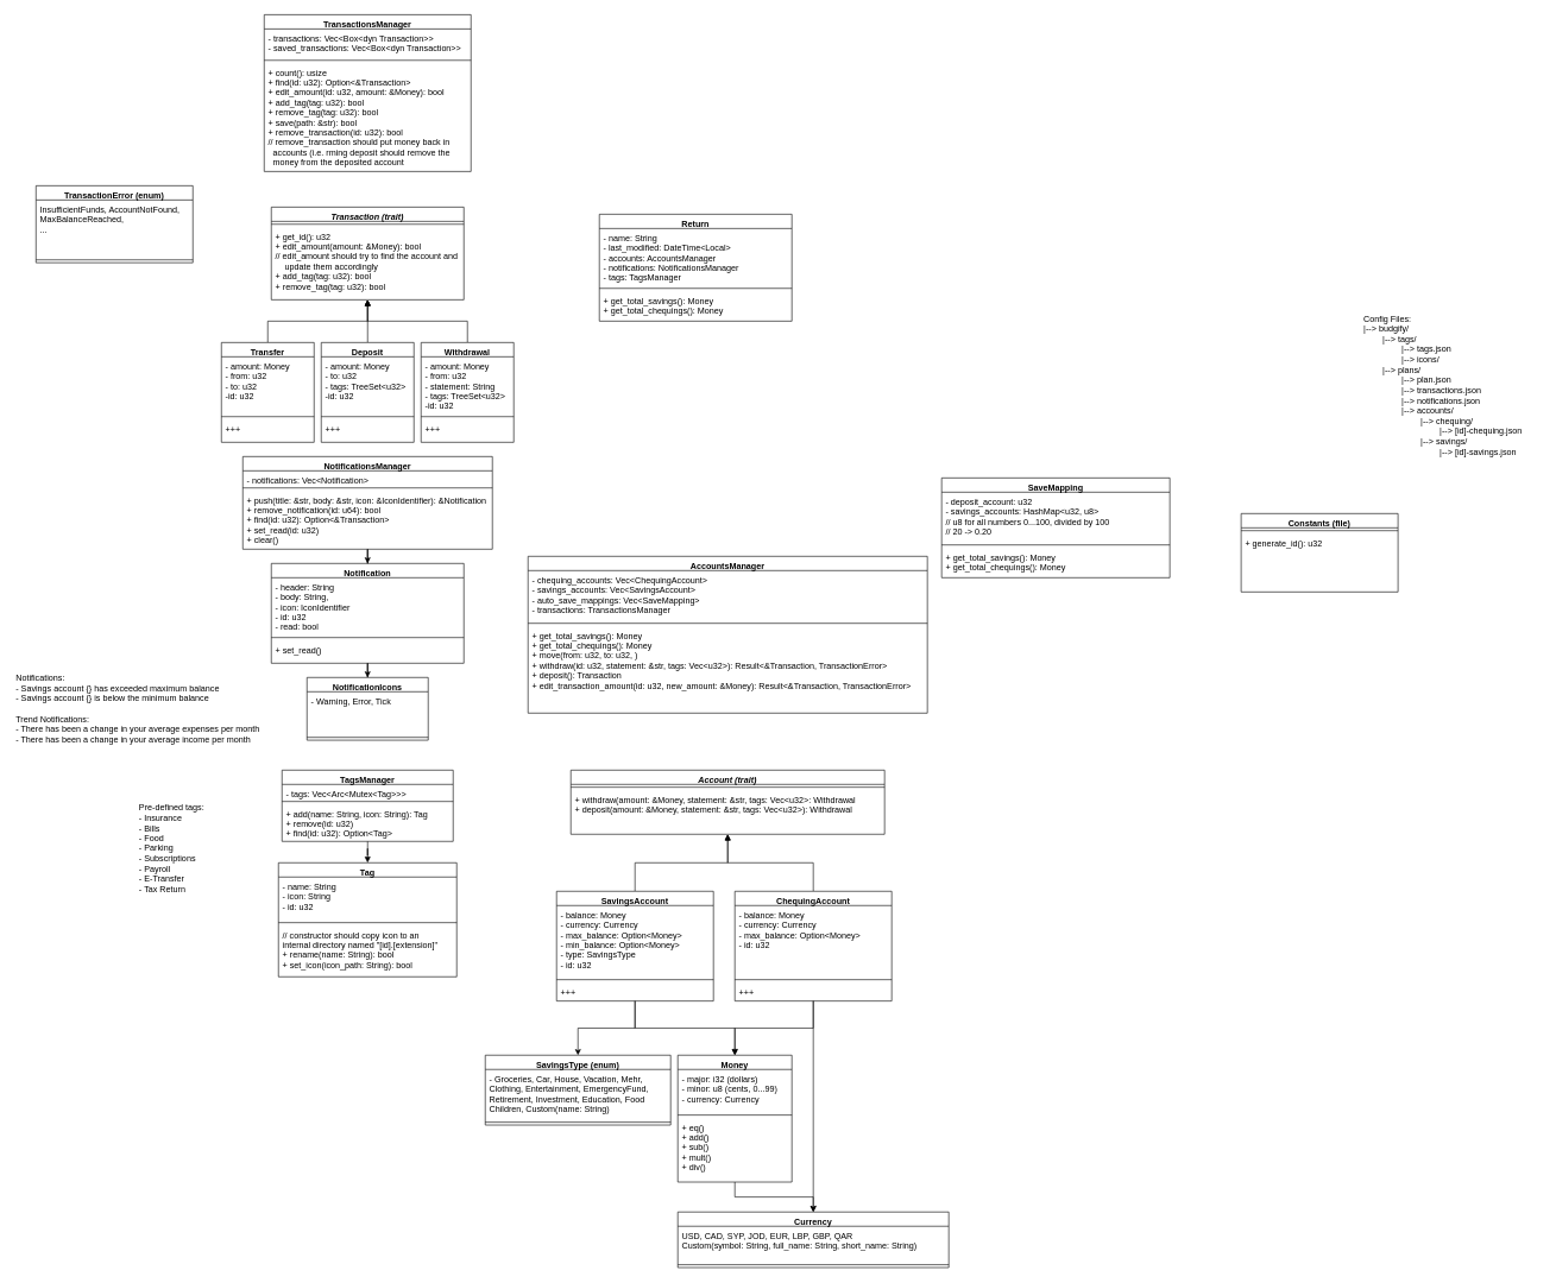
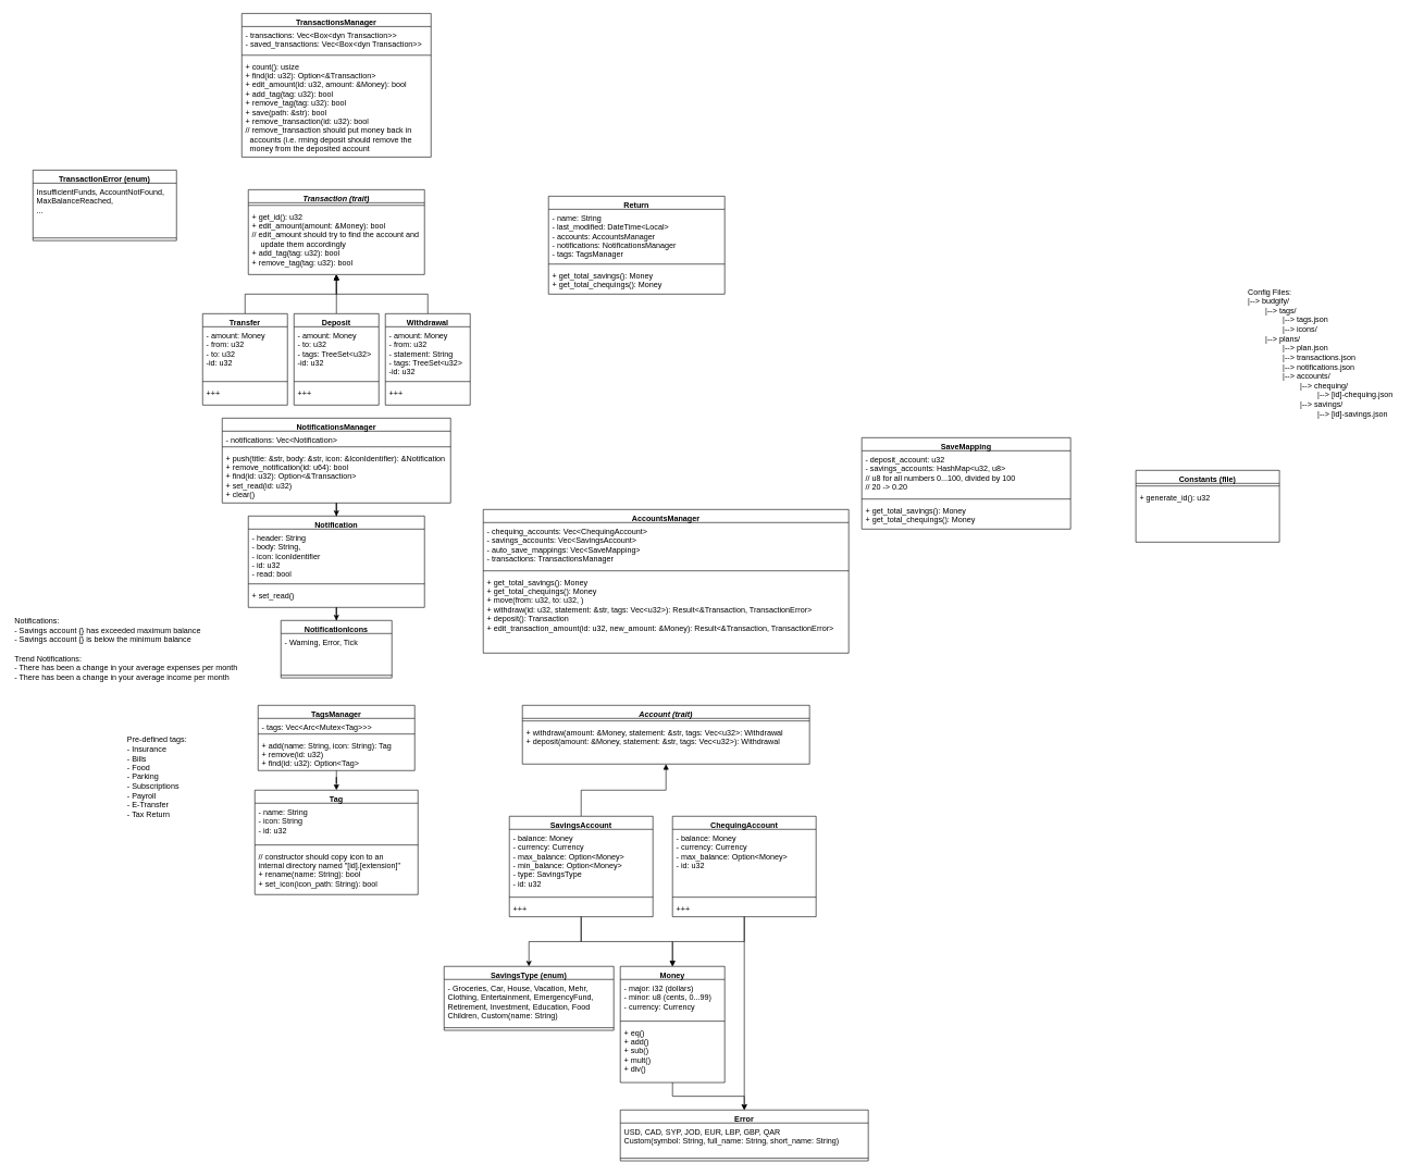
- <mxCell id="8" style="edgeStyle=orthogonalEdgeStyle;rounded=0;orthogonalLoop=1;jettySize=auto;html=1;endArrow=block;endFill=1;" parent="1" source="9" target="24" edge="1"><mxGeometry relative="1" as="geometry" /></mxCell>
- <mxCell id="18" value="Currency" style="swimlane;fontStyle=1;align=center;verticalAlign=top;childLayout=stackLayout;horizontal=1;startSize=20;horizontalStack=0;resizeParent=1;resizeParentMax=0;resizeLast=0;collapsible=1;marginBottom=0;" parent="1" vertex="1"><mxGeometry x="950" y="1700" width="380" height="78" as="geometry" /></mxCell>
+ <mxCell id="18" value="Error" style="swimlane;fontStyle=1;align=center;verticalAlign=top;childLayout=stackLayout;horizontal=1;startSize=20;horizontalStack=0;resizeParent=1;resizeParentMax=0;resizeLast=0;collapsible=1;marginBottom=0;" parent="1" vertex="1"><mxGeometry x="950" y="1700" width="380" height="78" as="geometry" /></mxCell>
